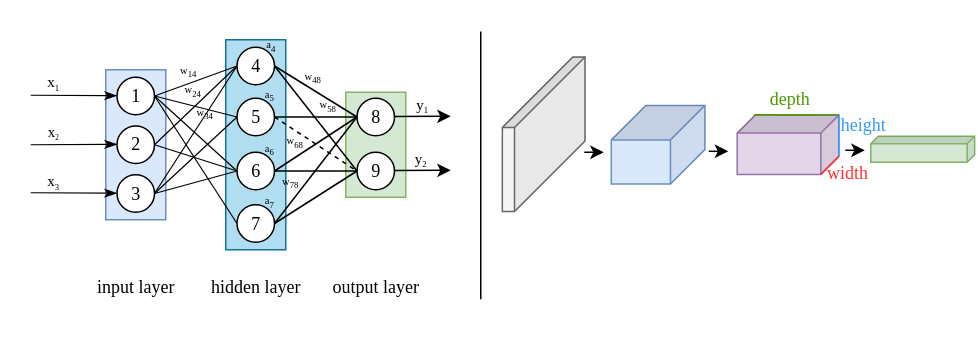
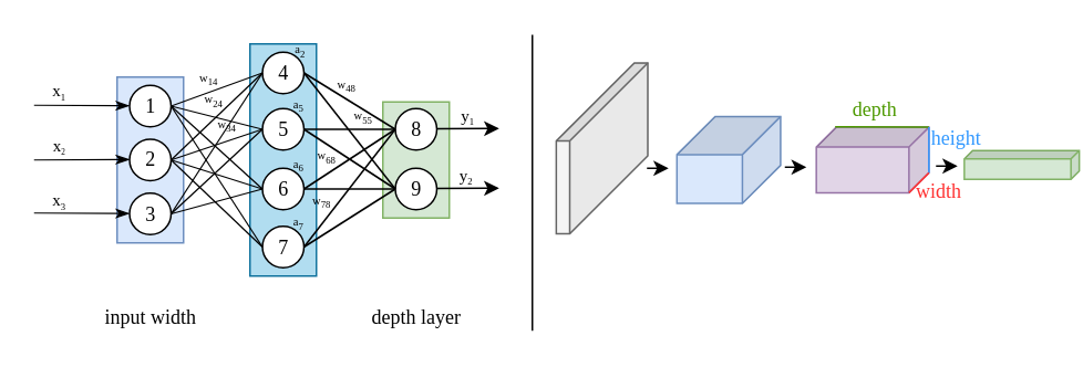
- <mxCell id="49" value="&lt;span&gt;a&lt;/span&gt;&lt;span&gt;&lt;sub&gt;4&lt;/sub&gt;&lt;/span&gt;" style="text;html=1;align=center;verticalAlign=middle;resizable=0;points=[];autosize=1;strokeColor=none;fillColor=none;fontSize=7;fontFamily=Times New Roman;" parent="1" vertex="1"><mxGeometry x="165" y="20.5" width="30" height="20" as="geometry" /></mxCell>
+ <mxCell id="49" value="&lt;span&gt;a&lt;/span&gt;&lt;span&gt;&lt;sub&gt;2&lt;/sub&gt;&lt;/span&gt;" style="text;html=1;align=center;verticalAlign=middle;resizable=0;points=[];autosize=1;strokeColor=none;fillColor=none;fontSize=7;fontFamily=Times New Roman;" parent="1" vertex="1"><mxGeometry x="165" y="20.5" width="30" height="20" as="geometry" /></mxCell>
- <mxCell id="68" value="&lt;span&gt;w&lt;/span&gt;&lt;span&gt;&lt;sub&gt;58&lt;/sub&gt;&lt;/span&gt;" style="text;html=1;align=center;verticalAlign=middle;resizable=0;points=[];autosize=1;strokeColor=none;fillColor=none;fontSize=7;fontFamily=Times New Roman;" parent="1" vertex="1"><mxGeometry x="202.5" y="61" width="30" height="20" as="geometry" /></mxCell>
+ <mxCell id="68" value="&lt;span&gt;w&lt;/span&gt;&lt;span&gt;&lt;sub&gt;55&lt;/sub&gt;&lt;/span&gt;" style="text;html=1;align=center;verticalAlign=middle;resizable=0;points=[];autosize=1;strokeColor=none;fillColor=none;fontSize=7;fontFamily=Times New Roman;" parent="1" vertex="1"><mxGeometry x="202.5" y="61" width="30" height="20" as="geometry" /></mxCell>
+ <mxCell id="23" style="rounded=0;orthogonalLoop=1;jettySize=auto;html=1;exitX=1;exitY=0.5;exitDx=0;exitDy=0;entryX=0;entryY=0.5;entryDx=0;entryDy=0;fontFamily=Times New Roman;endArrow=none;endFill=1;strokeWidth=0.8;startFill=0;" parent="1" source="7" target="11" edge="1"><mxGeometry relative="1" as="geometry"><mxPoint x="10" y="51" as="sourcePoint" /><mxPoint x="65" y="31" as="targetPoint" /></mxGeometry></mxCell>
- <mxCell id="34" style="rounded=0;orthogonalLoop=1;jettySize=auto;html=1;exitX=1;exitY=0.5;exitDx=0;exitDy=0;entryX=0;entryY=0.5;entryDx=0;entryDy=0;fontFamily=Times New Roman;endArrow=none;endFill=1;startFill=0;dashed=1;" parent="1" source="11" target="13" edge="1"><mxGeometry relative="1" as="geometry"><mxPoint x="213" y="179" as="sourcePoint" /><mxPoint x="268" y="108" as="targetPoint" /></mxGeometry></mxCell>
+ <mxCell id="34" style="rounded=0;orthogonalLoop=1;jettySize=auto;html=1;exitX=1;exitY=0.5;exitDx=0;exitDy=0;entryX=0;entryY=0.5;entryDx=0;entryDy=0;fontFamily=Times New Roman;endArrow=none;endFill=1;startFill=0;" parent="1" source="11" target="13" edge="1"><mxGeometry relative="1" as="geometry"><mxPoint x="213" y="179" as="sourcePoint" /><mxPoint x="268" y="108" as="targetPoint" /></mxGeometry></mxCell>
+ <mxCell id="21" style="rounded=0;orthogonalLoop=1;jettySize=auto;html=1;exitX=1;exitY=0.5;exitDx=0;exitDy=0;entryX=0;entryY=0.5;entryDx=0;entryDy=0;fontFamily=Times New Roman;endArrow=none;endFill=1;strokeWidth=0.8;startFill=0;" parent="1" source="7" target="10" edge="1"><mxGeometry relative="1" as="geometry"><mxPoint x="-10" y="31" as="sourcePoint" /><mxPoint x="45" y="11" as="targetPoint" /></mxGeometry></mxCell>
- <mxCell id="38" value="&lt;font&gt;input layer&lt;/font&gt;" style="text;html=1;align=center;verticalAlign=middle;resizable=0;points=[];autosize=1;labelBackgroundColor=default;fontColor=light-dark(#000000,#EDEDED);fontFamily=Times New Roman;" parent="1" vertex="1"><mxGeometry x="50" y="176" width="80" height="30" as="geometry" /></mxCell>
+ <mxCell id="38" value="&lt;font&gt;input width&lt;/font&gt;" style="text;html=1;align=center;verticalAlign=middle;resizable=0;points=[];autosize=1;labelBackgroundColor=default;fontColor=light-dark(#000000,#EDEDED);fontFamily=Times New Roman;" parent="1" vertex="1"><mxGeometry x="50" y="176" width="80" height="30" as="geometry" /></mxCell>
- <mxCell id="39" value="hidden layer" style="text;html=1;align=center;verticalAlign=middle;resizable=0;points=[];autosize=1;strokeColor=none;fillColor=none;fontColor=light-dark(#000000,#EDEDED);fontFamily=Times New Roman;" parent="1" vertex="1"><mxGeometry x="130" y="176" width="80" height="30" as="geometry" /></mxCell>
- <mxCell id="40" value="output layer" style="text;html=1;align=center;verticalAlign=middle;resizable=0;points=[];autosize=1;strokeColor=none;fillColor=none;fontColor=light-dark(#000000,#EDEDED);fontFamily=Times New Roman;" parent="1" vertex="1"><mxGeometry x="210" y="176" width="80" height="30" as="geometry" /></mxCell>
+ <mxCell id="40" value="depth layer" style="text;html=1;align=center;verticalAlign=middle;resizable=0;points=[];autosize=1;strokeColor=none;fillColor=none;fontColor=light-dark(#000000,#EDEDED);fontFamily=Times New Roman;" parent="1" vertex="1"><mxGeometry x="210" y="176" width="80" height="30" as="geometry" /></mxCell>
